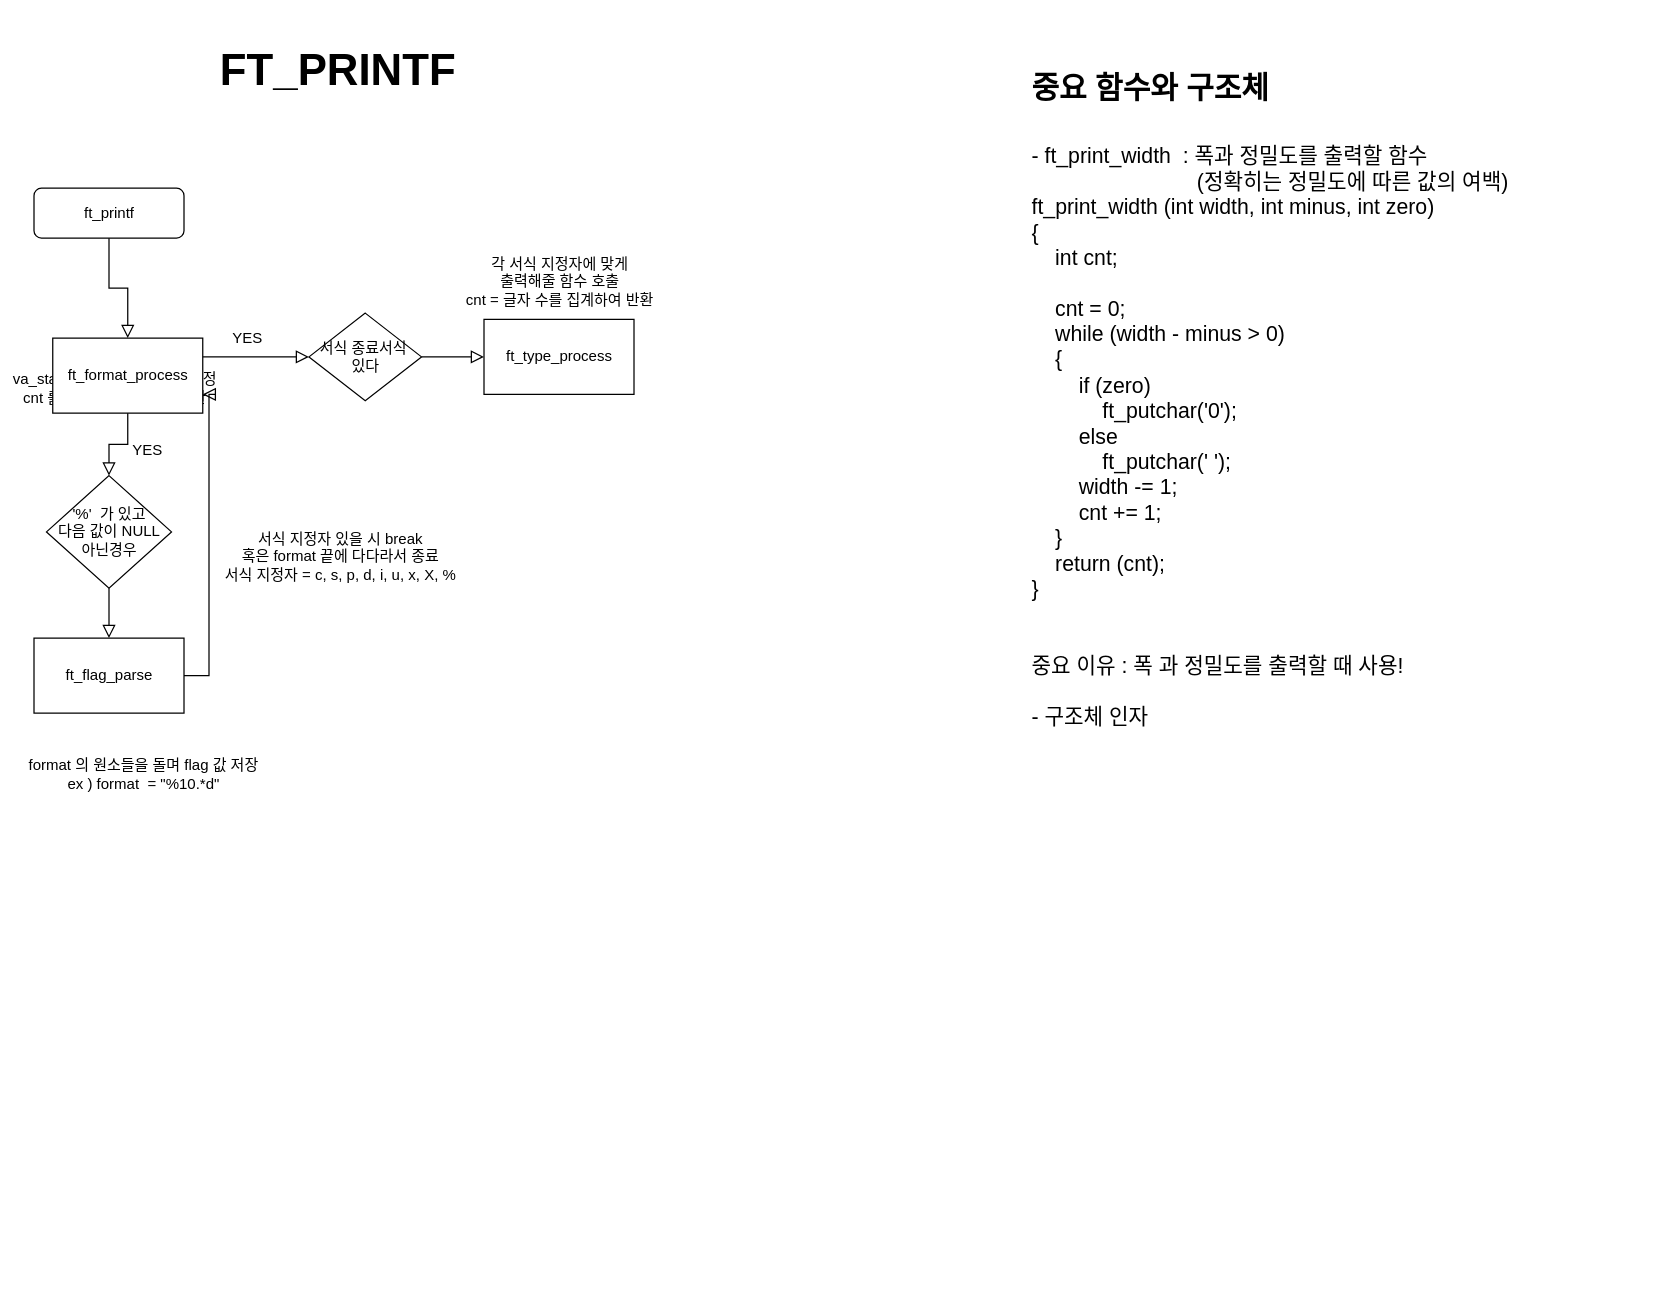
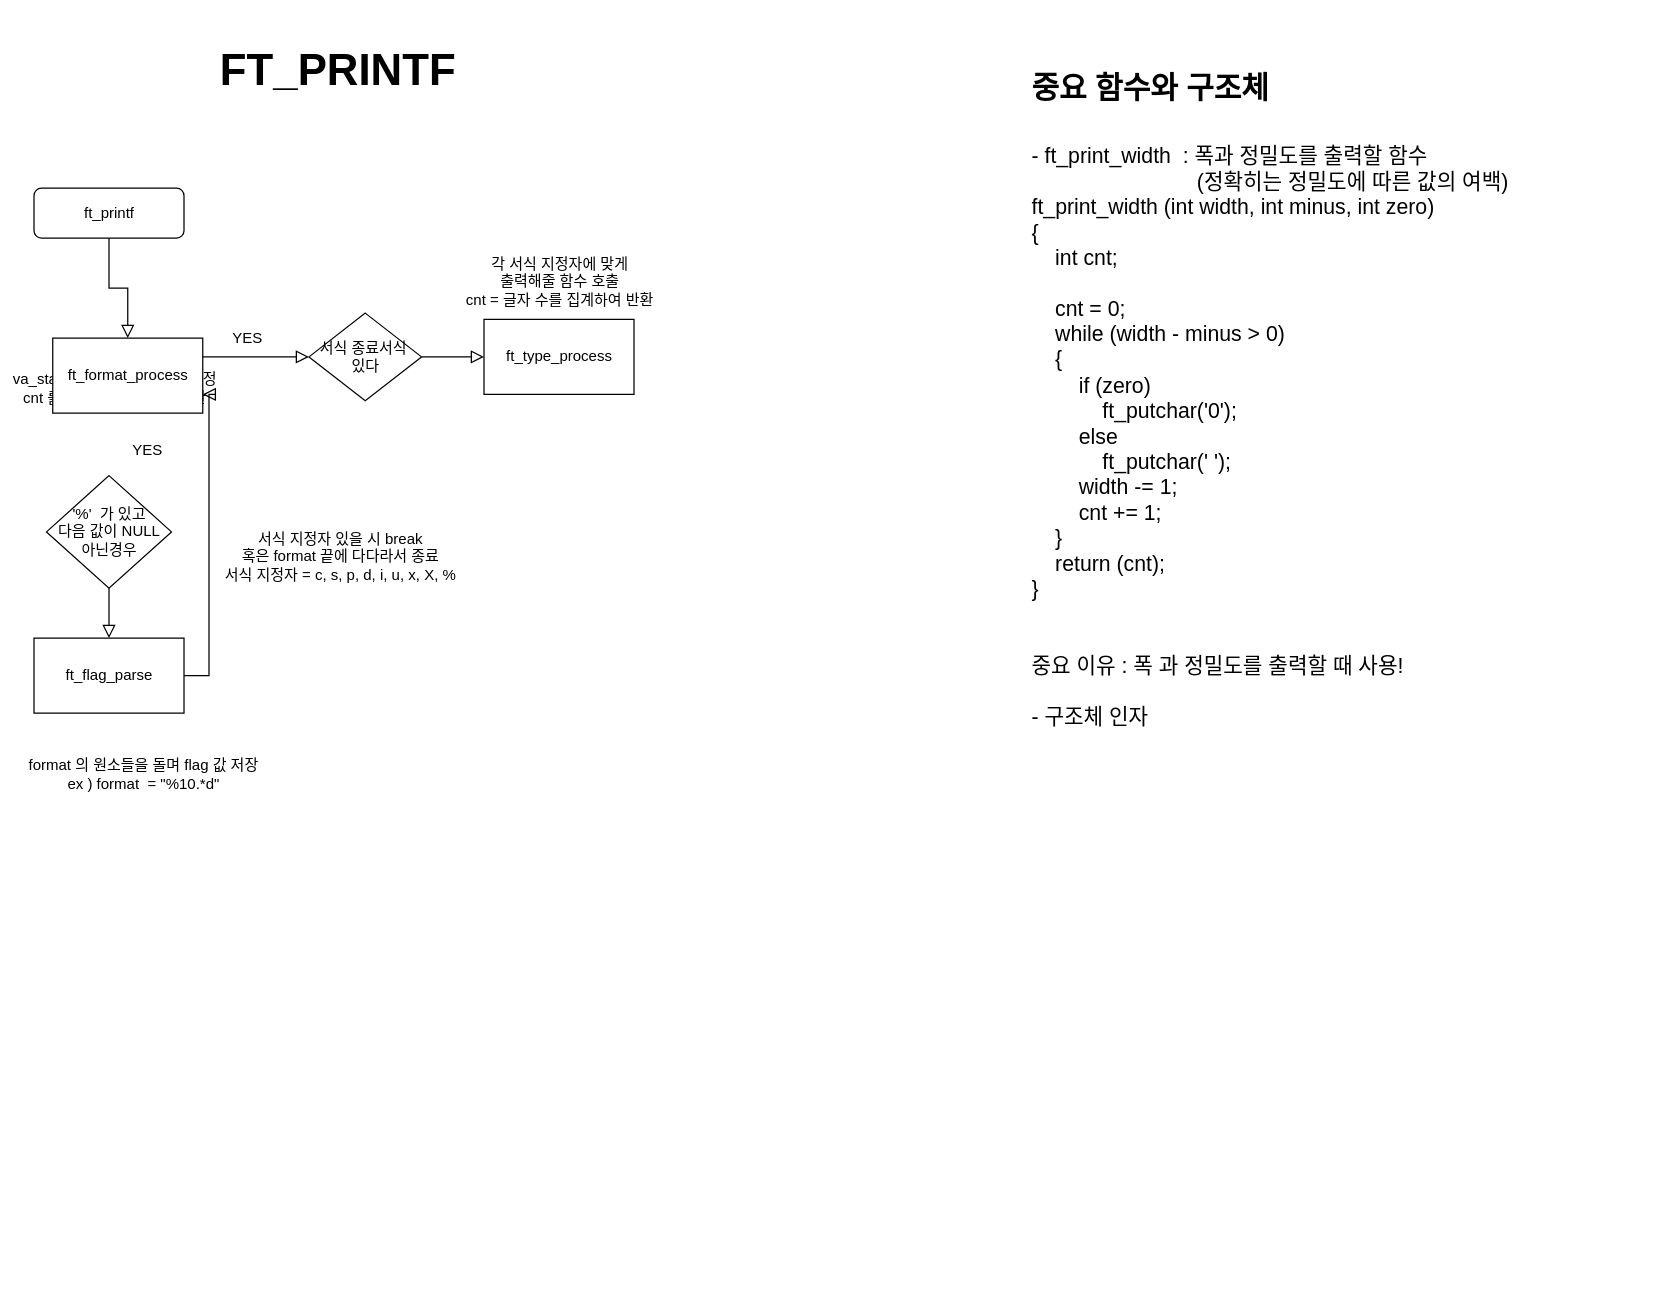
- <mxCell id="11" value="" style="edgeStyle=orthogonalEdgeStyle;rounded=0;html=1;jettySize=auto;orthogonalLoop=1;fontSize=12;endArrow=block;endFill=0;endSize=8;strokeWidth=1;shadow=0;labelBackgroundColor=none;exitX=0.5;exitY=1;exitDx=0;exitDy=0;entryX=0.5;entryY=0;entryDx=0;entryDy=0;" edge="1" parent="5" source="8" target="10"><mxGeometry x="-0.077" y="90" relative="1" as="geometry"><mxPoint as="offset" /><mxPoint x="70" y="50" as="sourcePoint" /><mxPoint x="70" y="180" as="targetPoint" /></mxGeometry></mxCell>
